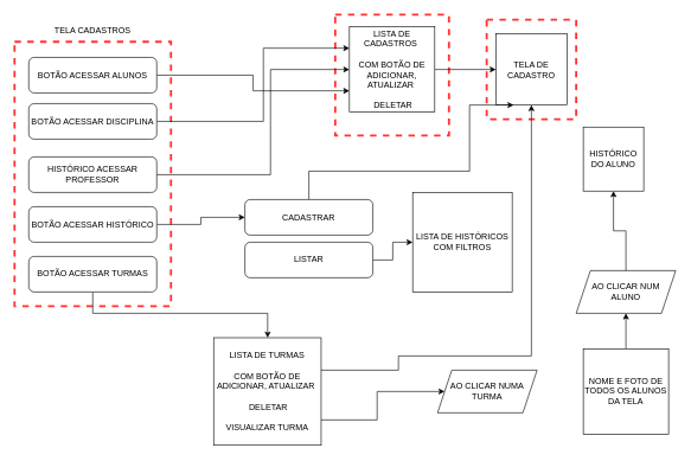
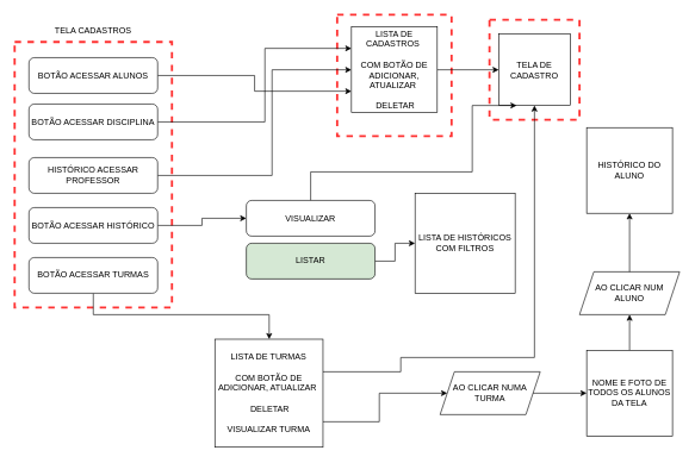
- <mxCell id="27" value="HISTÓRICO DO ALUNO" style="whiteSpace=wrap;html=1;aspect=fixed;" parent="1" vertex="1"><mxGeometry x="820" y="178" width="85" height="90" as="geometry" /></mxCell>
+ <mxCell id="27" value="HISTÓRICO DO ALUNO" style="whiteSpace=wrap;html=1;aspect=fixed;" parent="1" vertex="1"><mxGeometry x="820" y="178" width="120" height="120" as="geometry" /></mxCell>
- <mxCell id="32" value="CADASTRAR" style="rounded=1;whiteSpace=wrap;html=1;" parent="1" vertex="1"><mxGeometry x="344" y="280" width="180" height="50" as="geometry" /></mxCell>
+ <mxCell id="32" value="VISUALIZAR" style="rounded=1;whiteSpace=wrap;html=1;" parent="1" vertex="1"><mxGeometry x="344" y="280" width="180" height="50" as="geometry" /></mxCell>
- <mxCell id="30" value="LISTAR&lt;br&gt;" style="rounded=1;whiteSpace=wrap;html=1;" parent="1" vertex="1"><mxGeometry x="344" y="340" width="180" height="50" as="geometry" /></mxCell>
+ <mxCell id="30" value="LISTAR&lt;br&gt;" style="rounded=1;whiteSpace=wrap;html=1;fillColor=#d5e8d4;" parent="1" vertex="1"><mxGeometry x="344" y="340" width="180" height="50" as="geometry" /></mxCell>
+ <mxCell id="23" style="edgeStyle=orthogonalEdgeStyle;rounded=0;orthogonalLoop=1;jettySize=auto;html=1;entryX=0;entryY=0.5;entryDx=0;entryDy=0;" parent="1" source="24" target="22" edge="1"><mxGeometry relative="1" as="geometry" /></mxCell>
